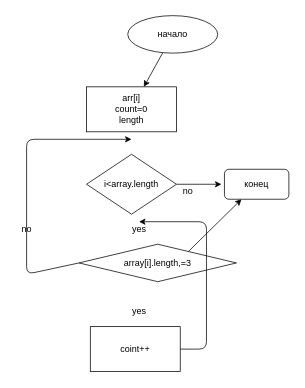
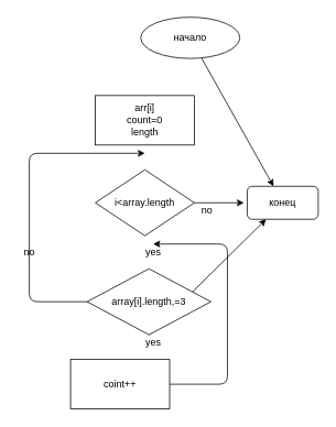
- <mxCell id="2" value="" style="edgeStyle=none;html=1;" parent="1" source="3" target="4" edge="1"><mxGeometry relative="1" as="geometry" /></mxCell>
+ <mxCell id="2" value="" style="edgeStyle=none;html=1;" parent="1" source="3" target="14" edge="1"><mxGeometry relative="1" as="geometry" /></mxCell>
- <mxCell id="9" value="array[i].length,=3" style="rhombus;whiteSpace=wrap;html=1;" vertex="1" parent="1"><mxGeometry x="105" y="325" width="210" height="50" as="geometry" /></mxCell>
+ <mxCell id="9" value="array[i].length,=3" style="rhombus;whiteSpace=wrap;html=1;" vertex="1" parent="1"><mxGeometry x="105" y="325" width="150" height="80" as="geometry" /></mxCell>
- <mxCell id="11" value="coint++" style="rounded=0;whiteSpace=wrap;html=1;" vertex="1" parent="1"><mxGeometry x="120" y="435" width="120" height="60" as="geometry" /></mxCell>
+ <mxCell id="11" value="coint++" style="rounded=0;whiteSpace=wrap;html=1;" vertex="1" parent="1"><mxGeometry x="85" y="435" width="120" height="60" as="geometry" /></mxCell>
